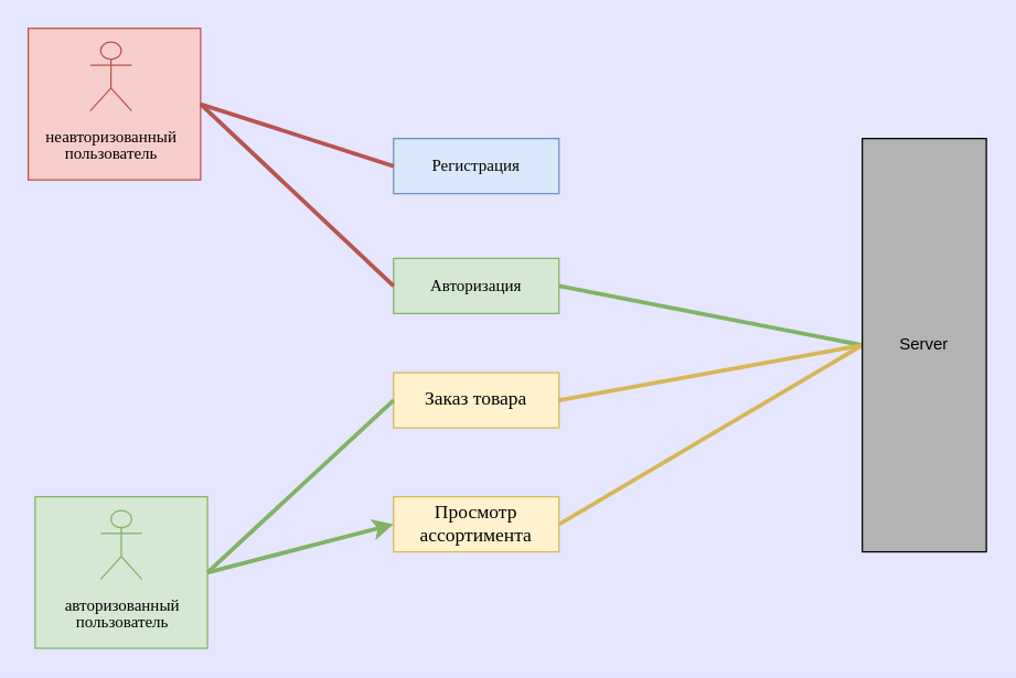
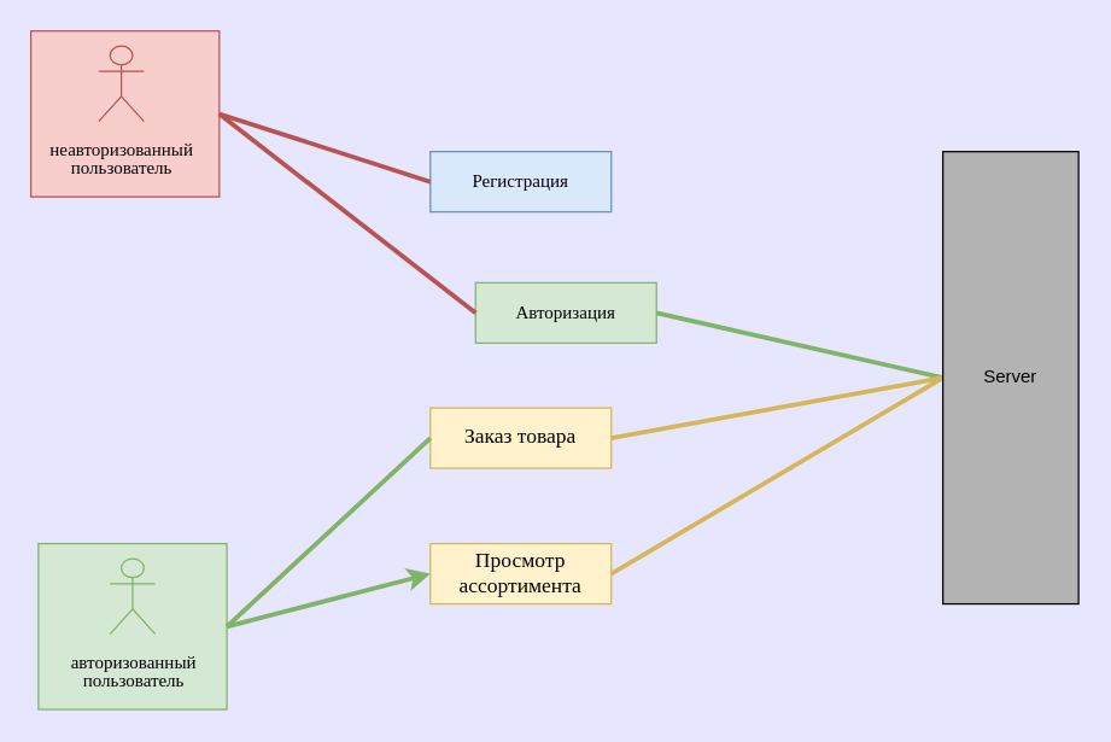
- <mxCell id="2" value="Авторизация" style="rounded=0;whiteSpace=wrap;html=1;fontFamily=Times New Roman;fillColor=#d5e8d4;strokeColor=#82b366;" parent="1" vertex="1"><mxGeometry x="285" y="187" width="120" height="40" as="geometry" /></mxCell>
+ <mxCell id="2" value="Авторизация" style="rounded=0;whiteSpace=wrap;html=1;fontFamily=Times New Roman;fillColor=#d5e8d4;strokeColor=#82b366;" parent="1" vertex="1"><mxGeometry x="315" y="187" width="120" height="40" as="geometry" /></mxCell>
